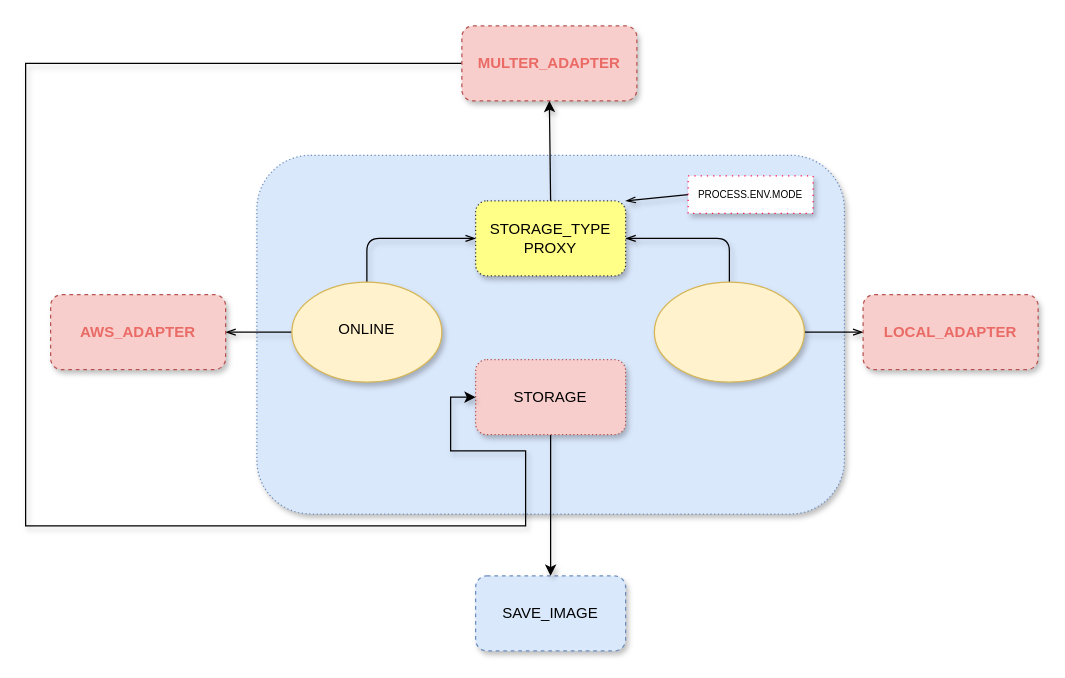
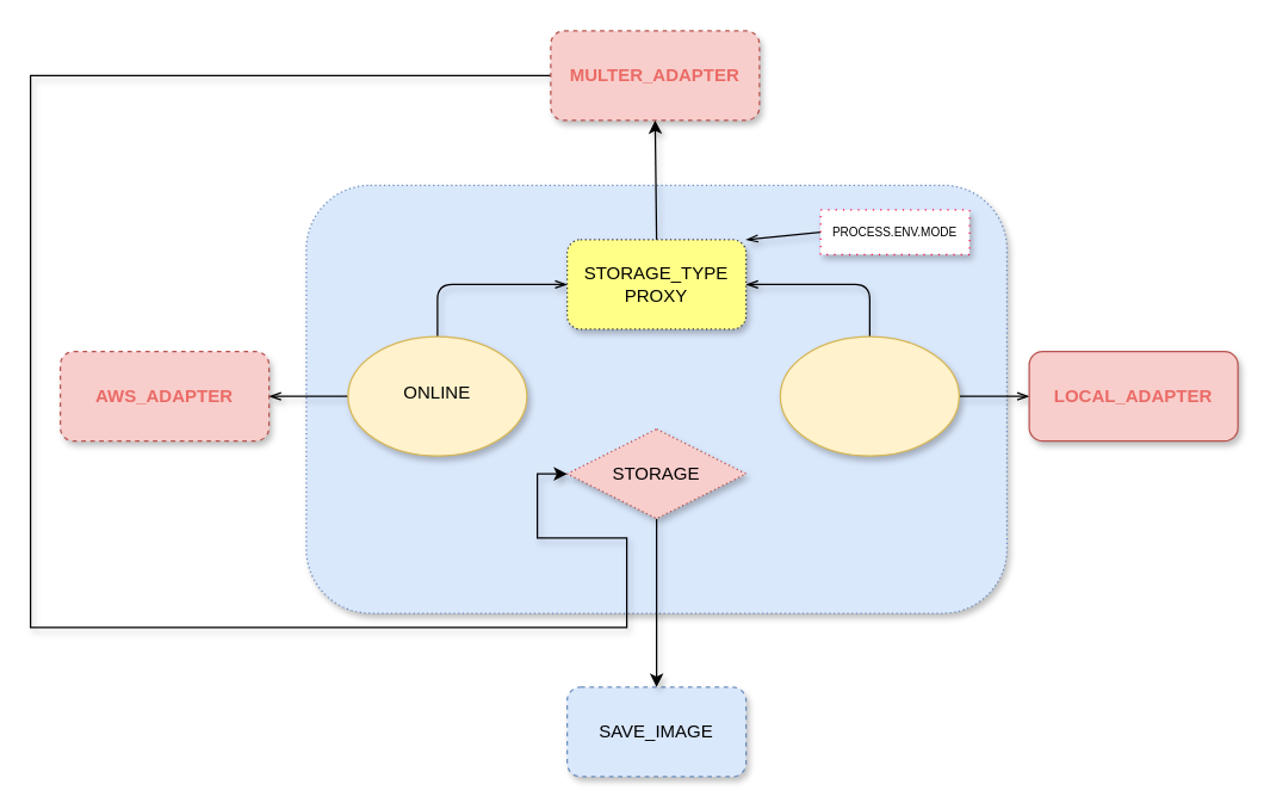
- <mxCell id="21" value="LOCAL_ADAPTER" style="rounded=1;whiteSpace=wrap;html=1;shadow=1;dashed=1;fillColor=#f8cecc;strokeColor=#b85450;fontColor=#EA6B66;fontStyle=1" vertex="1" parent="1"><mxGeometry x="690" y="235" width="140" height="60" as="geometry" /></mxCell>
+ <mxCell id="21" value="LOCAL_ADAPTER" style="rounded=1;whiteSpace=wrap;html=1;shadow=1;dashed=0;fillColor=#f8cecc;strokeColor=#b85450;fontColor=#EA6B66;fontStyle=1;" vertex="1" parent="1"><mxGeometry x="690" y="235" width="140" height="60" as="geometry" /></mxCell>
- <mxCell id="14" value="STORAGE" style="rounded=1;whiteSpace=wrap;html=1;shadow=1;dashed=1;dashPattern=1 2;fillColor=#f8cecc;strokeColor=#b85450;" vertex="1" parent="1"><mxGeometry x="380" y="287" width="120" height="60" as="geometry" /></mxCell>
+ <mxCell id="14" value="STORAGE" style="rhombus;whiteSpace=wrap;html=1;shadow=1;dashed=1;dashPattern=1 2;fillColor=#f8cecc;strokeColor=#b85450;" vertex="1" parent="1"><mxGeometry x="380" y="287" width="120" height="60" as="geometry" /></mxCell>
